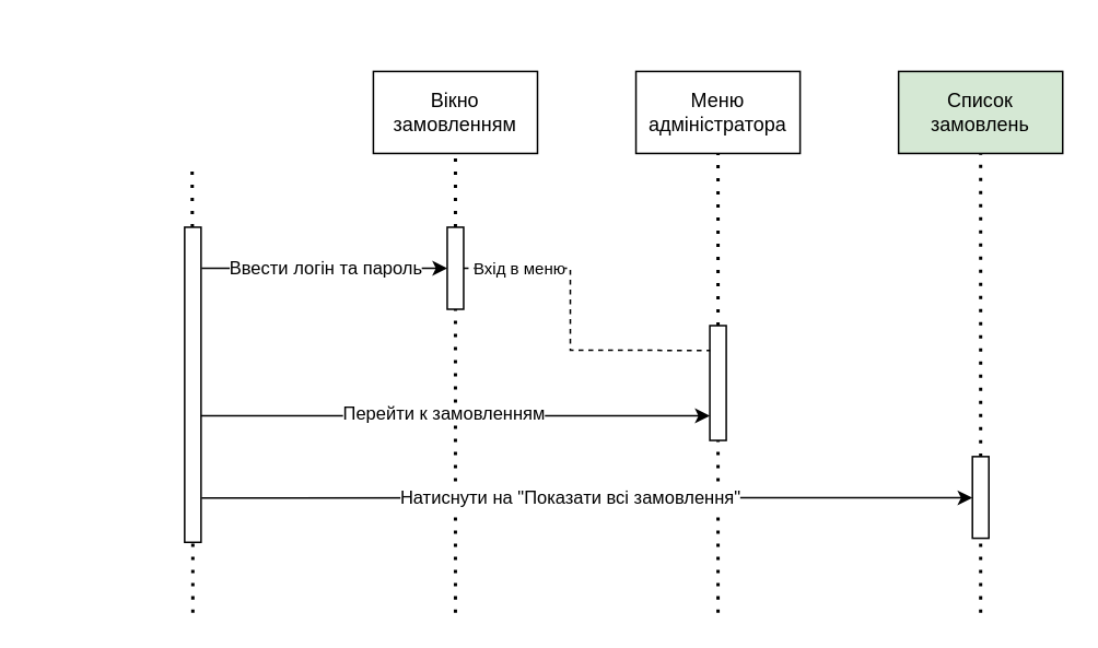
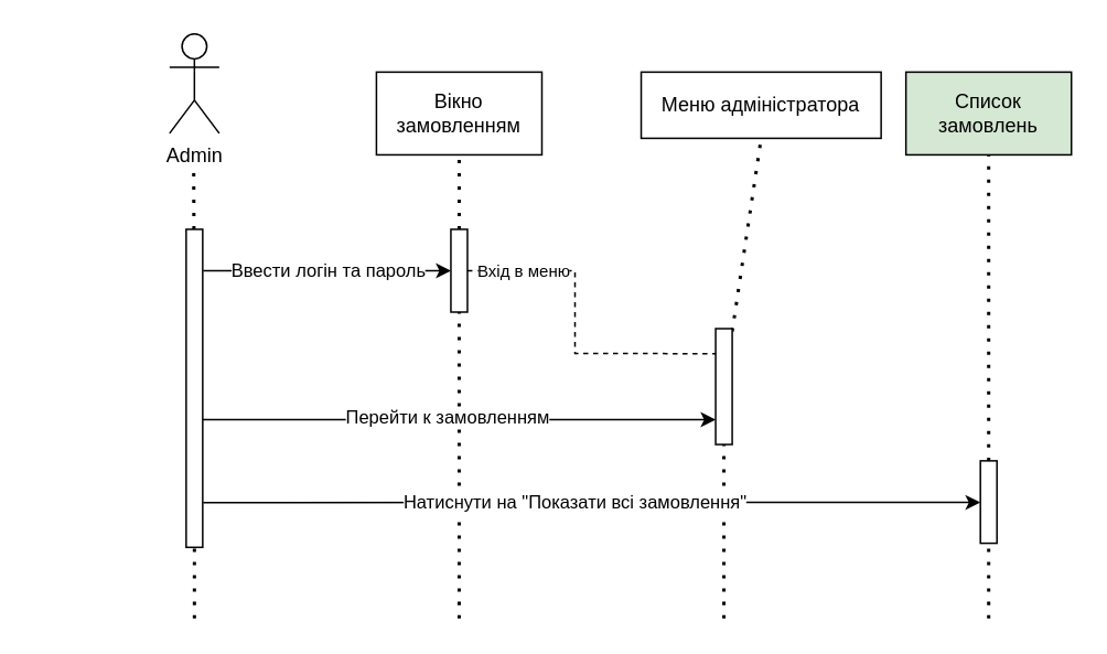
+ <mxCell id="2" value="Admin" style="shape=umlActor;verticalLabelPosition=bottom;verticalAlign=top;html=1;outlineConnect=0;" parent="1" vertex="1"><mxGeometry x="102" y="20" width="30" height="60" as="geometry" /></mxCell>
- <mxCell id="13" value="Меню адміністратора" style="rounded=0;whiteSpace=wrap;html=1;" parent="1" vertex="1"><mxGeometry x="387" y="43" width="100" height="50" as="geometry" /></mxCell>
+ <mxCell id="13" value="Меню адміністратора" style="rounded=0;whiteSpace=wrap;html=1;" parent="1" vertex="1"><mxGeometry x="387" y="43" width="145" height="40" as="geometry" /></mxCell>
